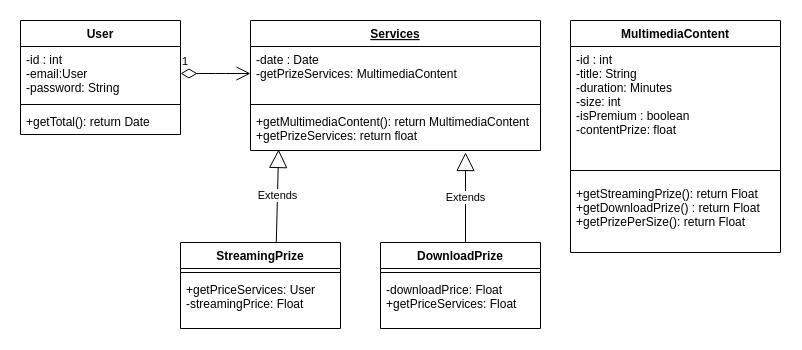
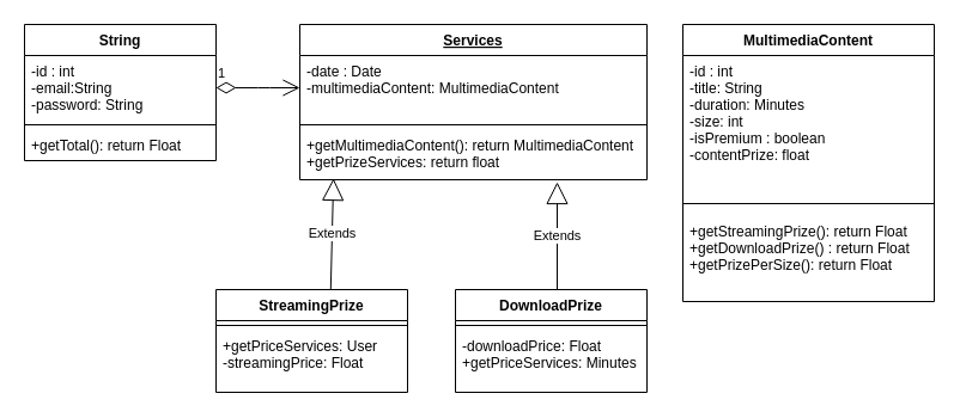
- <mxCell id="2" value="User" style="swimlane;fontStyle=1;align=center;verticalAlign=top;childLayout=stackLayout;horizontal=1;startSize=26;horizontalStack=0;resizeParent=1;resizeParentMax=0;resizeLast=0;collapsible=1;marginBottom=0;" parent="1" vertex="1"><mxGeometry x="20" y="20" width="160" height="114" as="geometry"><mxRectangle x="50" y="250" width="70" height="30" as="alternateBounds" /></mxGeometry></mxCell>
+ <mxCell id="2" value="String" style="swimlane;fontStyle=1;align=center;verticalAlign=top;childLayout=stackLayout;horizontal=1;startSize=26;horizontalStack=0;resizeParent=1;resizeParentMax=0;resizeLast=0;collapsible=1;marginBottom=0;" parent="1" vertex="1"><mxGeometry x="20" y="20" width="160" height="114" as="geometry"><mxRectangle x="50" y="250" width="70" height="30" as="alternateBounds" /></mxGeometry></mxCell>
- <mxCell id="3" value="-id : int&#10;-email:User&#10;-password: String &#10;" style="text;strokeColor=none;fillColor=none;align=left;verticalAlign=top;spacingLeft=4;spacingRight=4;overflow=hidden;rotatable=0;points=[[0,0.5],[1,0.5]];portConstraint=eastwest;" parent="2" vertex="1"><mxGeometry y="26" width="160" height="54" as="geometry" /></mxCell>
+ <mxCell id="3" value="-id : int&#10;-email:String&#10;-password: String &#10;" style="text;strokeColor=none;fillColor=none;align=left;verticalAlign=top;spacingLeft=4;spacingRight=4;overflow=hidden;rotatable=0;points=[[0,0.5],[1,0.5]];portConstraint=eastwest;" parent="2" vertex="1"><mxGeometry y="26" width="160" height="54" as="geometry" /></mxCell>
- <mxCell id="8" value="-date : Date&#10;-getPrizeServices: MultimediaContent " style="text;strokeColor=none;fillColor=none;align=left;verticalAlign=top;spacingLeft=4;spacingRight=4;overflow=hidden;rotatable=0;points=[[0,0.5],[1,0.5]];portConstraint=eastwest;" parent="6" vertex="1"><mxGeometry y="26" width="290" height="54" as="geometry" /></mxCell>
+ <mxCell id="8" value="-date : Date&#10;-multimediaContent: MultimediaContent " style="text;strokeColor=none;fillColor=none;align=left;verticalAlign=top;spacingLeft=4;spacingRight=4;overflow=hidden;rotatable=0;points=[[0,0.5],[1,0.5]];portConstraint=eastwest;" parent="6" vertex="1"><mxGeometry y="26" width="290" height="54" as="geometry" /></mxCell>
- <mxCell id="5" value="+getTotal(): return Date" style="text;strokeColor=none;fillColor=none;align=left;verticalAlign=top;spacingLeft=4;spacingRight=4;overflow=hidden;rotatable=0;points=[[0,0.5],[1,0.5]];portConstraint=eastwest;" parent="2" vertex="1"><mxGeometry y="88" width="160" height="26" as="geometry" /></mxCell>
+ <mxCell id="5" value="+getTotal(): return Float" style="text;strokeColor=none;fillColor=none;align=left;verticalAlign=top;spacingLeft=4;spacingRight=4;overflow=hidden;rotatable=0;points=[[0,0.5],[1,0.5]];portConstraint=eastwest;" parent="2" vertex="1"><mxGeometry y="88" width="160" height="26" as="geometry" /></mxCell>
- <mxCell id="22" value="-downloadPrice: Float&#10;+getPriceServices: Float&#10;" style="text;strokeColor=none;fillColor=none;align=left;verticalAlign=top;spacingLeft=4;spacingRight=4;overflow=hidden;rotatable=0;points=[[0,0.5],[1,0.5]];portConstraint=eastwest;" parent="20" vertex="1"><mxGeometry y="34" width="160" height="52" as="geometry" /></mxCell>
+ <mxCell id="22" value="-downloadPrice: Float&#10;+getPriceServices: Minutes&#10;" style="text;strokeColor=none;fillColor=none;align=left;verticalAlign=top;spacingLeft=4;spacingRight=4;overflow=hidden;rotatable=0;points=[[0,0.5],[1,0.5]];portConstraint=eastwest;" parent="20" vertex="1"><mxGeometry y="34" width="160" height="52" as="geometry" /></mxCell>
